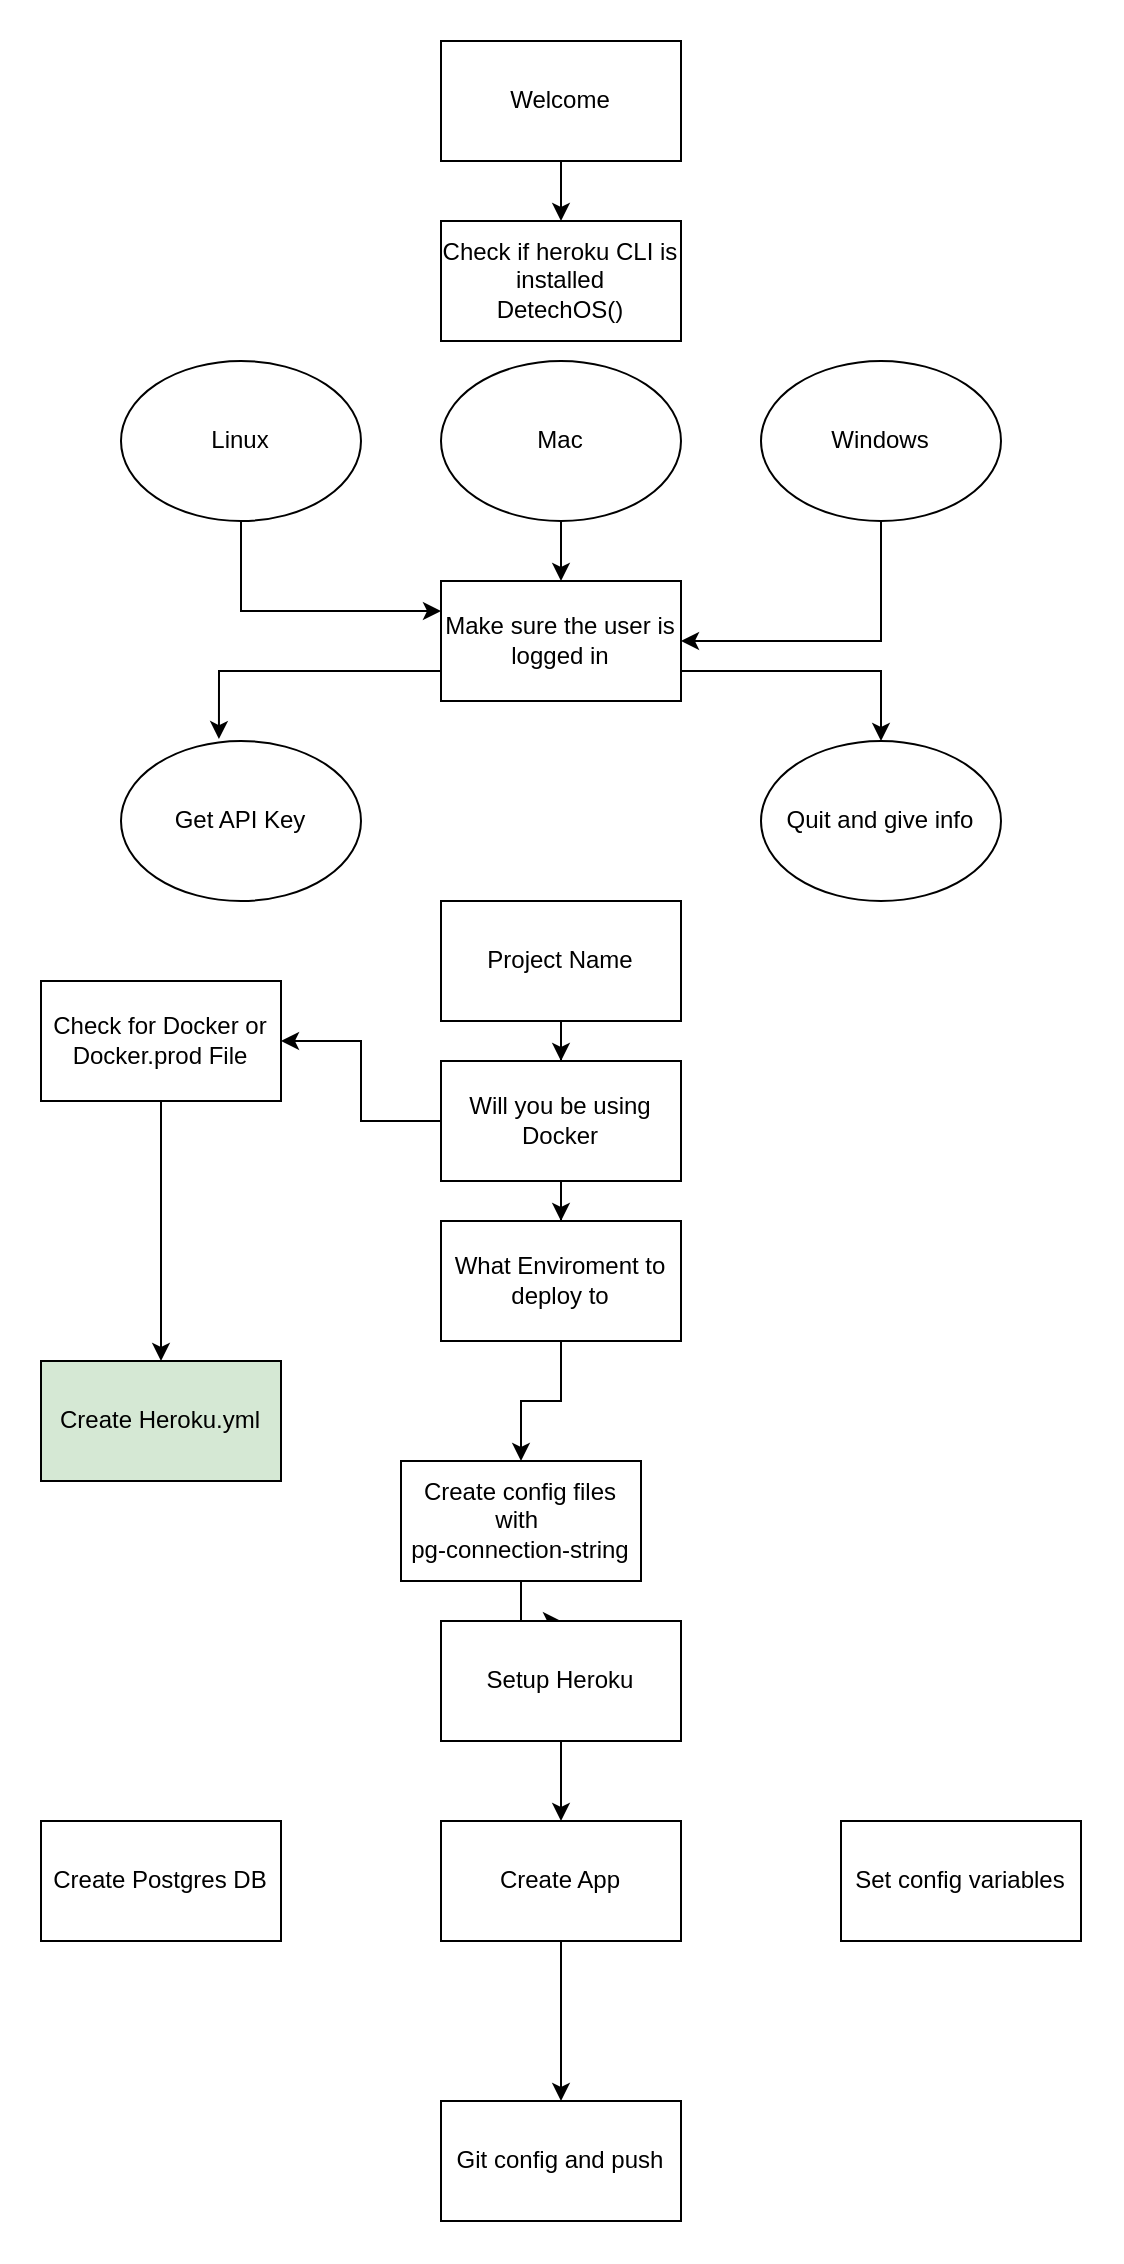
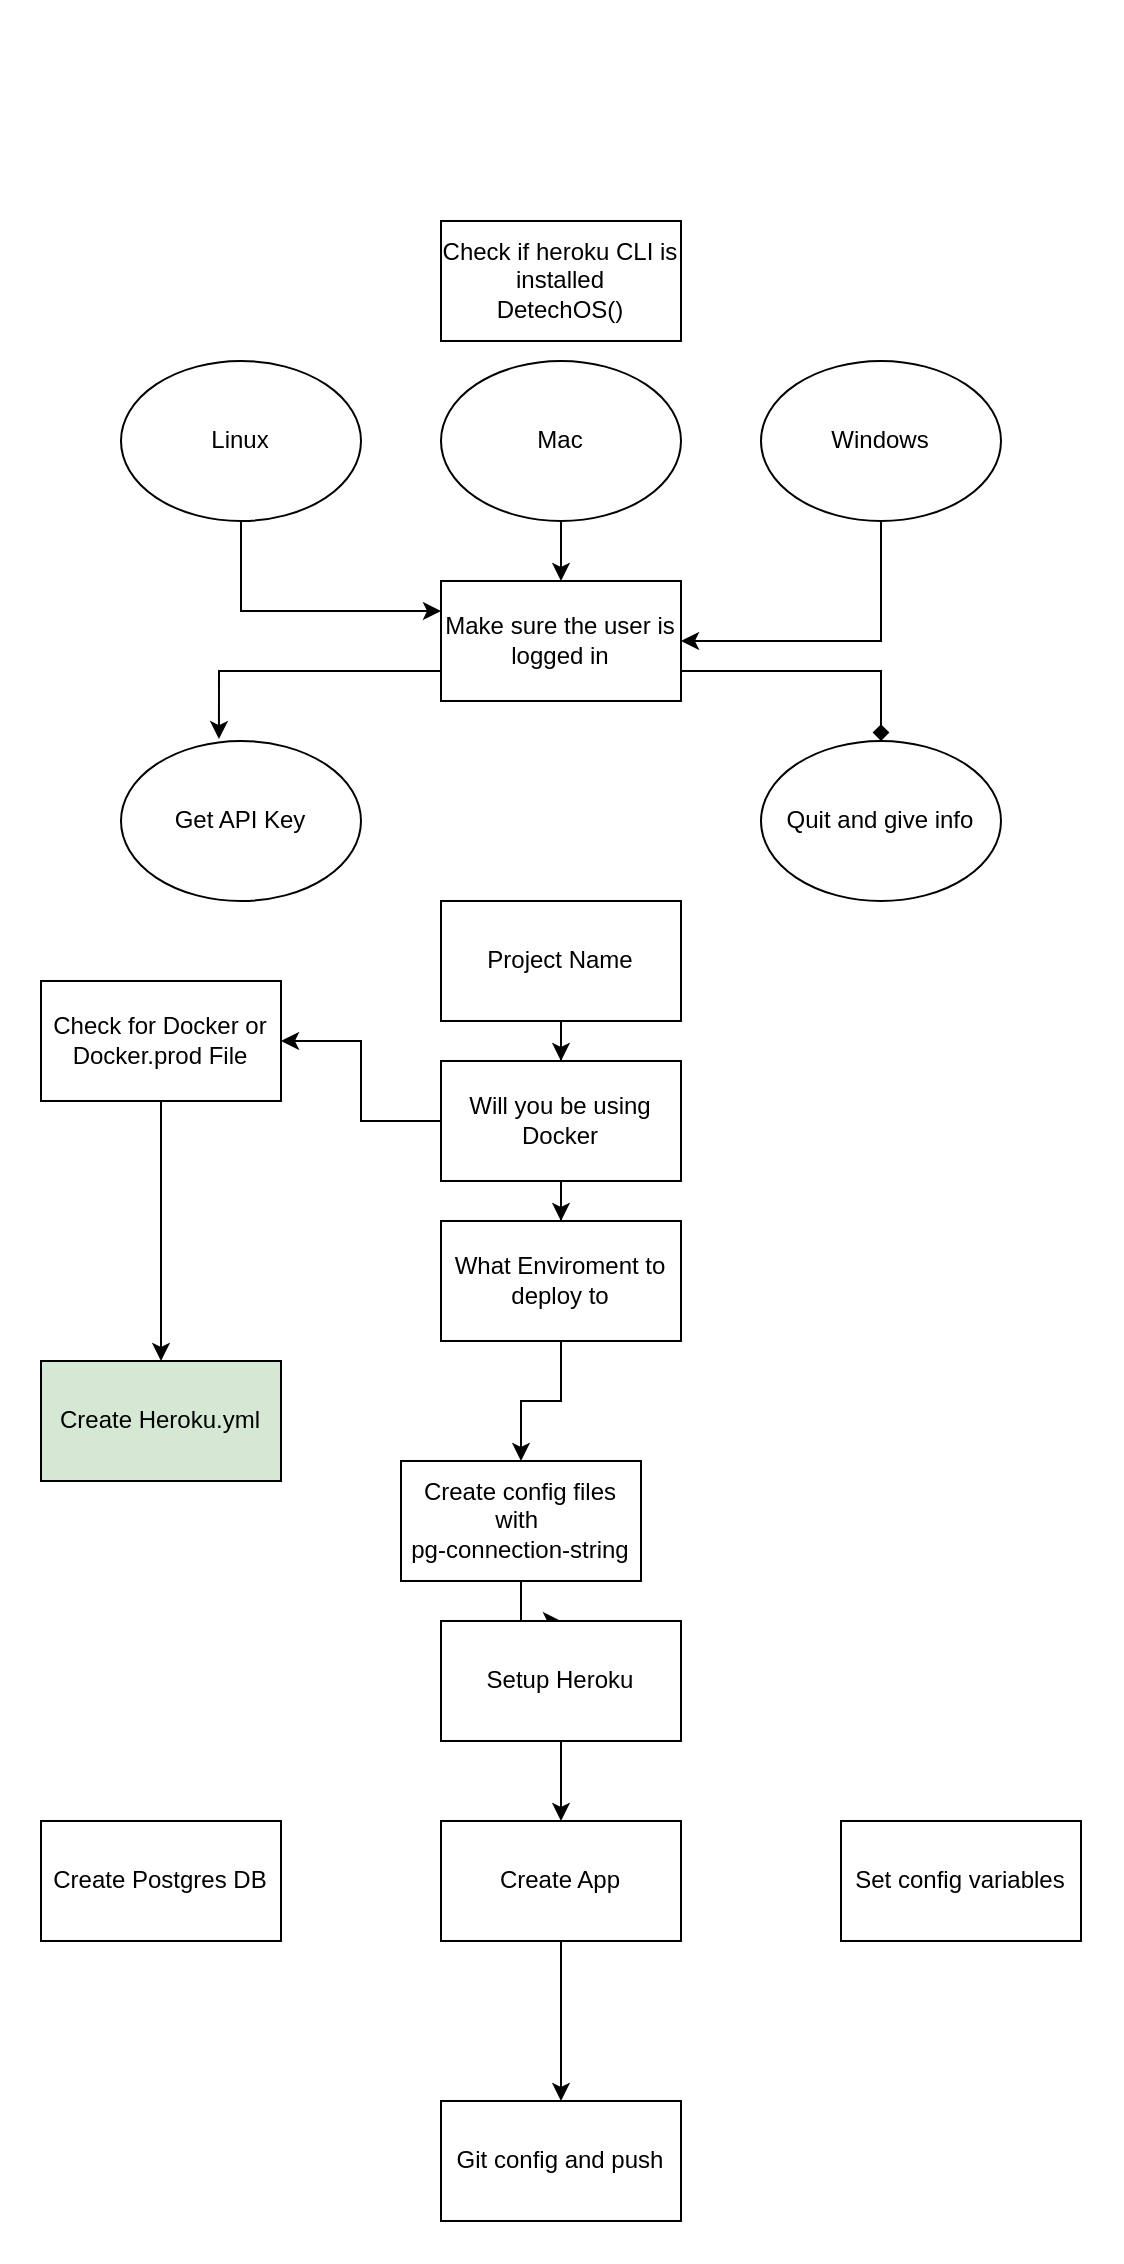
- <mxCell id="3" value="Welcome" style="rounded=0;whiteSpace=wrap;html=1;" vertex="1" parent="1"><mxGeometry x="220" y="20" width="120" height="60" as="geometry" /></mxCell>
- <mxCell id="2" style="edgeStyle=orthogonalEdgeStyle;rounded=0;orthogonalLoop=1;jettySize=auto;html=1;exitX=0.5;exitY=1;exitDx=0;exitDy=0;entryX=0.5;entryY=0;entryDx=0;entryDy=0;" edge="1" parent="1" source="3" target="4"><mxGeometry relative="1" as="geometry" /></mxCell>
- <mxCell id="11" style="edgeStyle=orthogonalEdgeStyle;rounded=0;orthogonalLoop=1;jettySize=auto;html=1;exitX=1;exitY=0.75;exitDx=0;exitDy=0;entryX=0.5;entryY=0;entryDx=0;entryDy=0;" edge="1" parent="1" source="13" target="14"><mxGeometry relative="1" as="geometry" /></mxCell>
+ <mxCell id="11" style="edgeStyle=orthogonalEdgeStyle;rounded=0;orthogonalLoop=1;jettySize=auto;html=1;exitX=1;exitY=0.75;exitDx=0;exitDy=0;entryX=0.5;entryY=0;entryDx=0;entryDy=0;endArrow=diamond;" edge="1" parent="1" source="13" target="14"><mxGeometry relative="1" as="geometry" /></mxCell>
